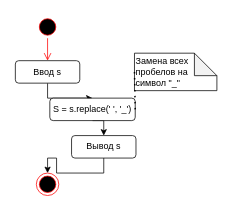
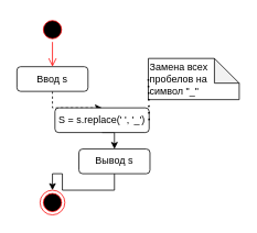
- <mxCell id="5" style="edgeStyle=orthogonalEdgeStyle;rounded=0;orthogonalLoop=1;jettySize=auto;html=1;exitX=0.5;exitY=1;exitDx=0;exitDy=0;entryX=0.5;entryY=0;entryDx=0;entryDy=0;" edge="1" parent="1" source="6" target="9"><mxGeometry relative="1" as="geometry" /></mxCell>
+ <mxCell id="5" style="edgeStyle=orthogonalEdgeStyle;rounded=0;orthogonalLoop=1;jettySize=auto;html=1;exitX=0.5;exitY=1;exitDx=0;exitDy=0;entryX=0.5;entryY=0;entryDx=0;entryDy=0;dashed=1;" edge="1" parent="1" source="6" target="9"><mxGeometry relative="1" as="geometry" /></mxCell>
